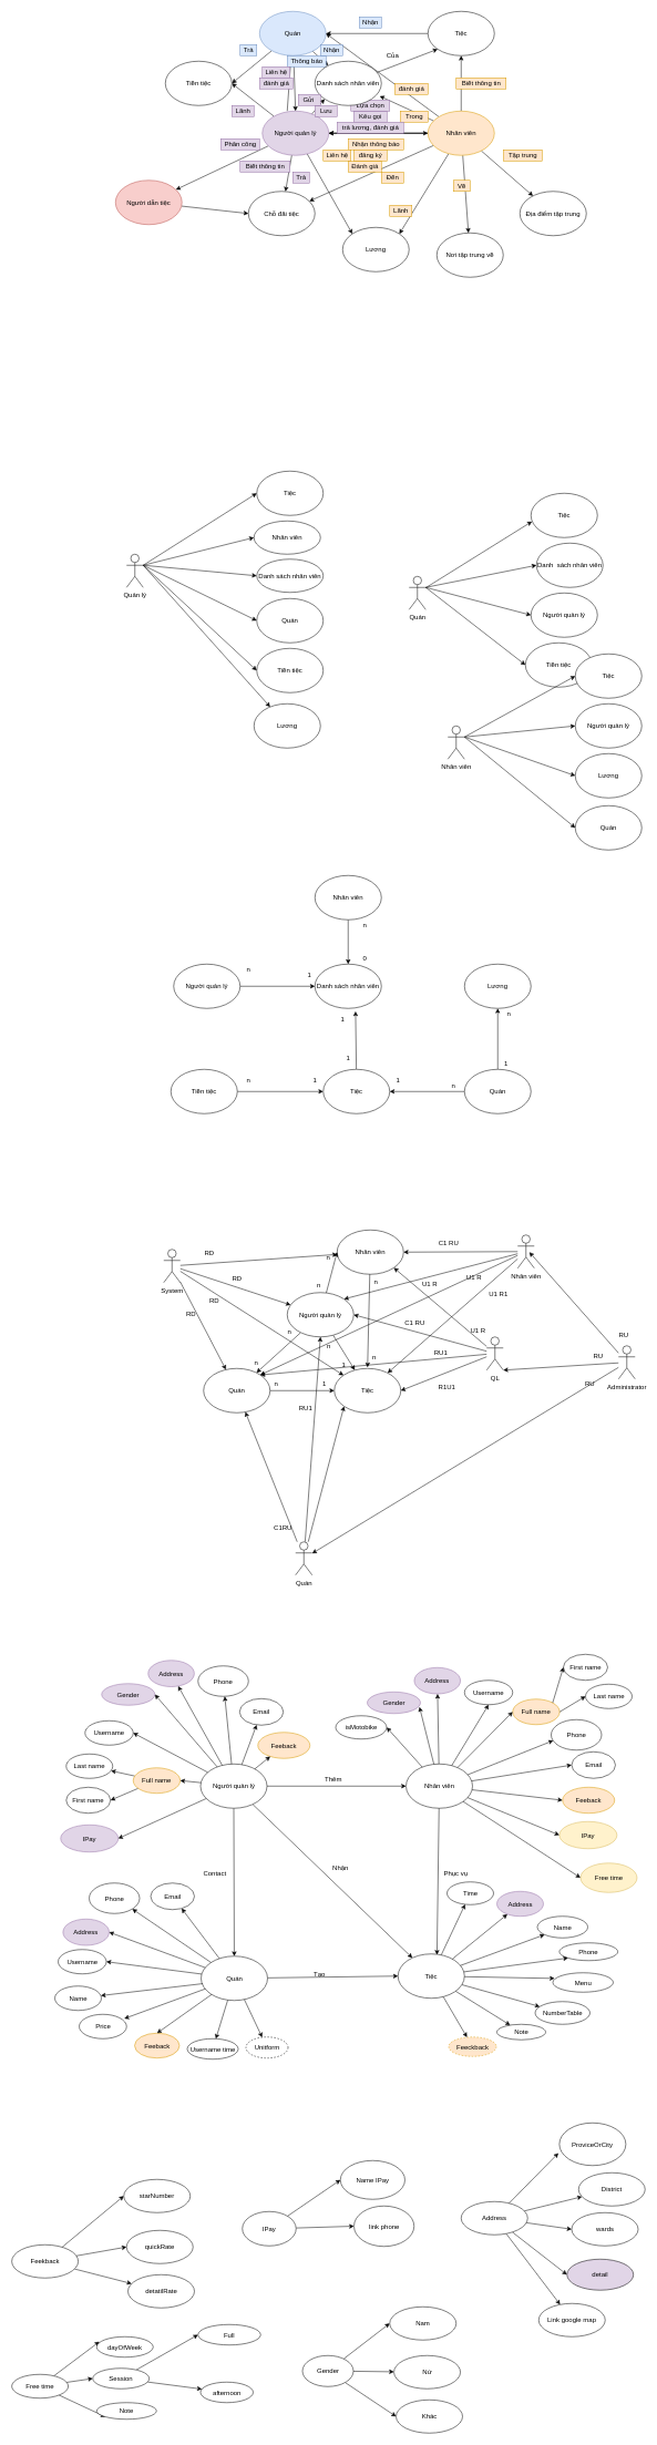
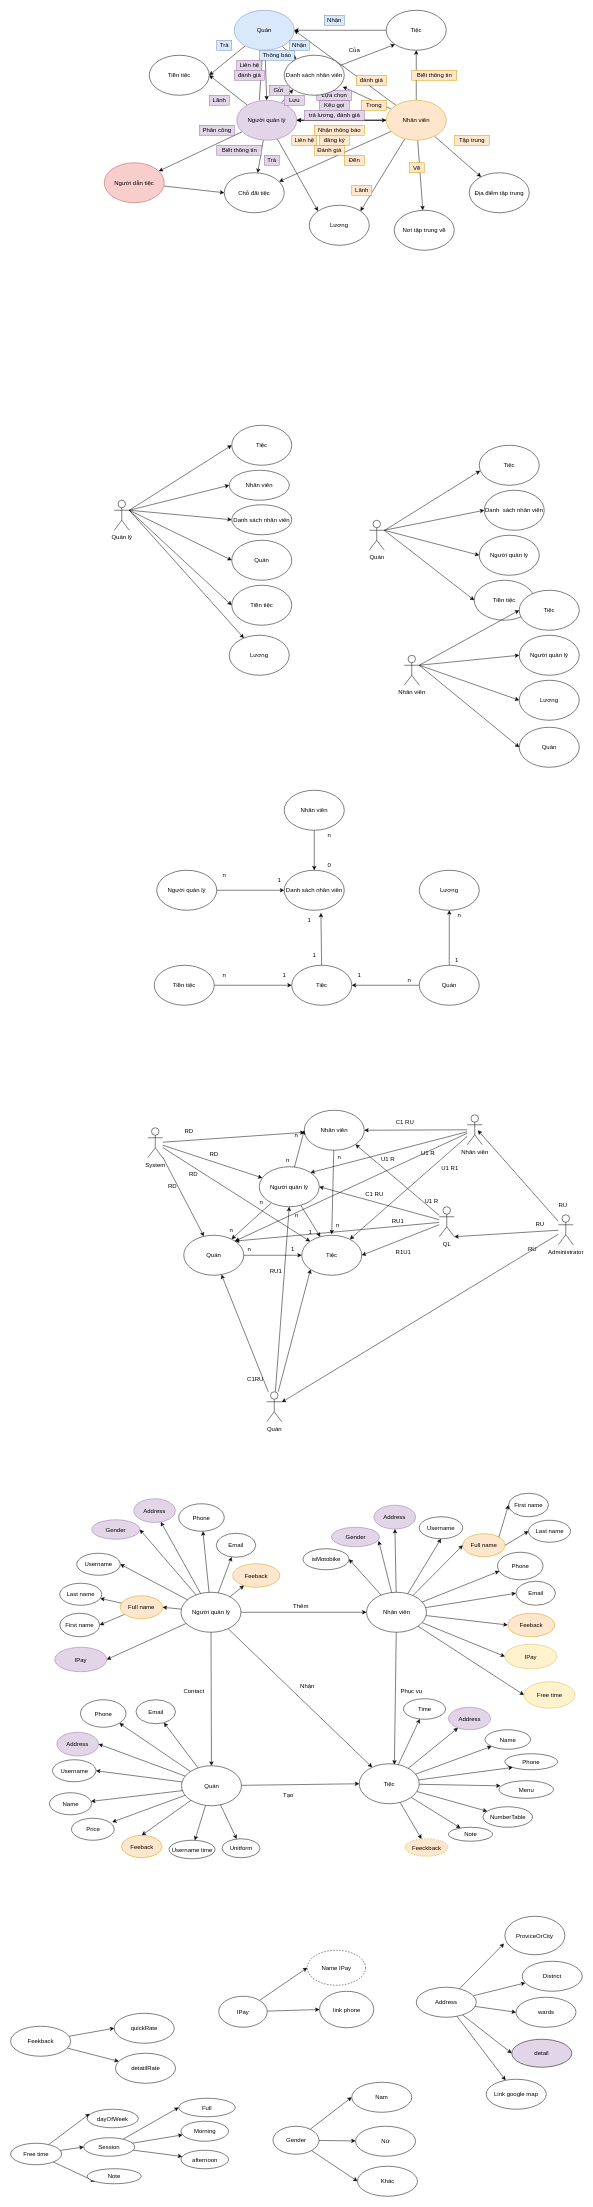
- <mxCell id="198" value="Tạo" style="text;html=1;align=center;verticalAlign=middle;resizable=0;points=[];autosize=1;strokeColor=none;" vertex="1" parent="1"><mxGeometry x="560.5" y="3555" width="31" height="18" as="geometry" /></mxCell>
+ <mxCell id="198" value="Tạo" style="text;html=1;align=center;verticalAlign=middle;resizable=0;points=[];autosize=1;strokeColor=none;" vertex="1" parent="1"><mxGeometry x="560.5" y="3580" width="31" height="18" as="geometry" /></mxCell>
- <mxCell id="257" value="Unitform" style="ellipse;whiteSpace=wrap;html=1;dashed=1;" vertex="1" parent="1"><mxGeometry x="443.5" y="3677" width="76" height="38" as="geometry" /></mxCell>
+ <mxCell id="257" value="Unitform" style="ellipse;whiteSpace=wrap;html=1;" vertex="1" parent="1"><mxGeometry x="443.5" y="3677" width="76" height="38" as="geometry" /></mxCell>
- <mxCell id="285" value="Name IPay" style="ellipse;whiteSpace=wrap;html=1;" vertex="1" parent="1"><mxGeometry x="614" y="3900" width="116.5" height="70" as="geometry" /></mxCell>
+ <mxCell id="285" value="Name IPay" style="ellipse;whiteSpace=wrap;html=1;dashed=1;" vertex="1" parent="1"><mxGeometry x="614" y="3900" width="116.5" height="70" as="geometry" /></mxCell>
- <mxCell id="279" value="starNumber" style="ellipse;whiteSpace=wrap;html=1;" vertex="1" parent="1"><mxGeometry x="223" y="3934" width="120" height="60" as="geometry" /></mxCell>
- <mxCell id="275" style="edgeStyle=none;rounded=0;orthogonalLoop=1;jettySize=auto;html=1;entryX=0;entryY=0.5;entryDx=0;entryDy=0;" edge="1" parent="1" source="278" target="279"><mxGeometry relative="1" as="geometry" /></mxCell>
+ <mxCell id="310" value="Morning" style="ellipse;whiteSpace=wrap;html=1;" vertex="1" parent="1"><mxGeometry x="361.5" y="4242" width="95" height="40" as="geometry" /></mxCell>
+ <mxCell id="306" style="edgeStyle=none;rounded=0;orthogonalLoop=1;jettySize=auto;html=1;" edge="1" parent="1" source="307" target="310"><mxGeometry relative="1" as="geometry" /></mxCell>
